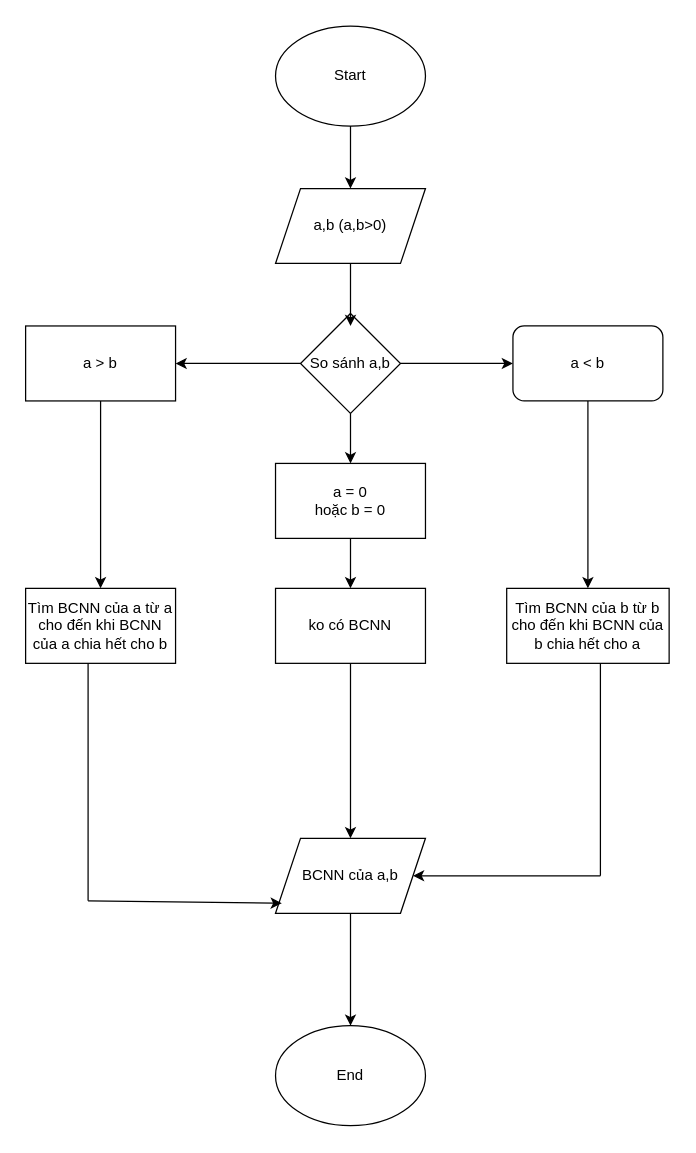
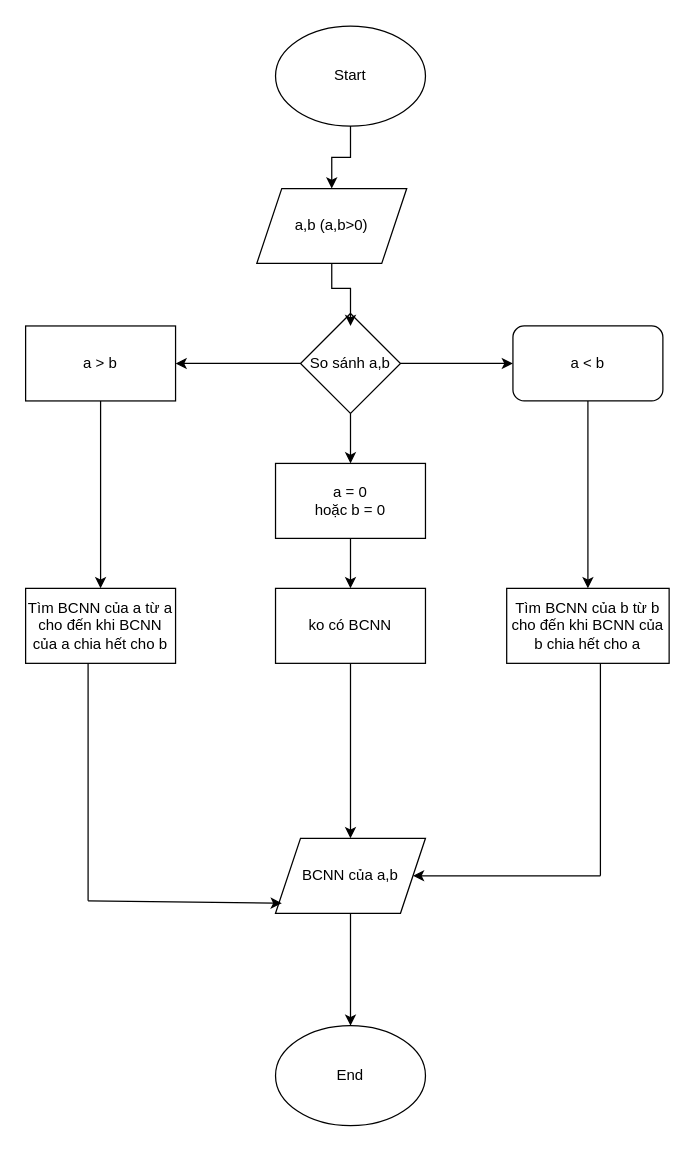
- <mxCell id="4" value="a,b (a,b&amp;gt;0)" style="shape=parallelogram;perimeter=parallelogramPerimeter;whiteSpace=wrap;html=1;fixedSize=1;" parent="1" vertex="1"><mxGeometry x="220" y="150" width="120" height="60" as="geometry" /></mxCell>
+ <mxCell id="4" value="a,b (a,b&amp;gt;0)" style="shape=parallelogram;perimeter=parallelogramPerimeter;whiteSpace=wrap;html=1;fixedSize=1;" parent="1" vertex="1"><mxGeometry x="205" y="150" width="120" height="60" as="geometry" /></mxCell>
